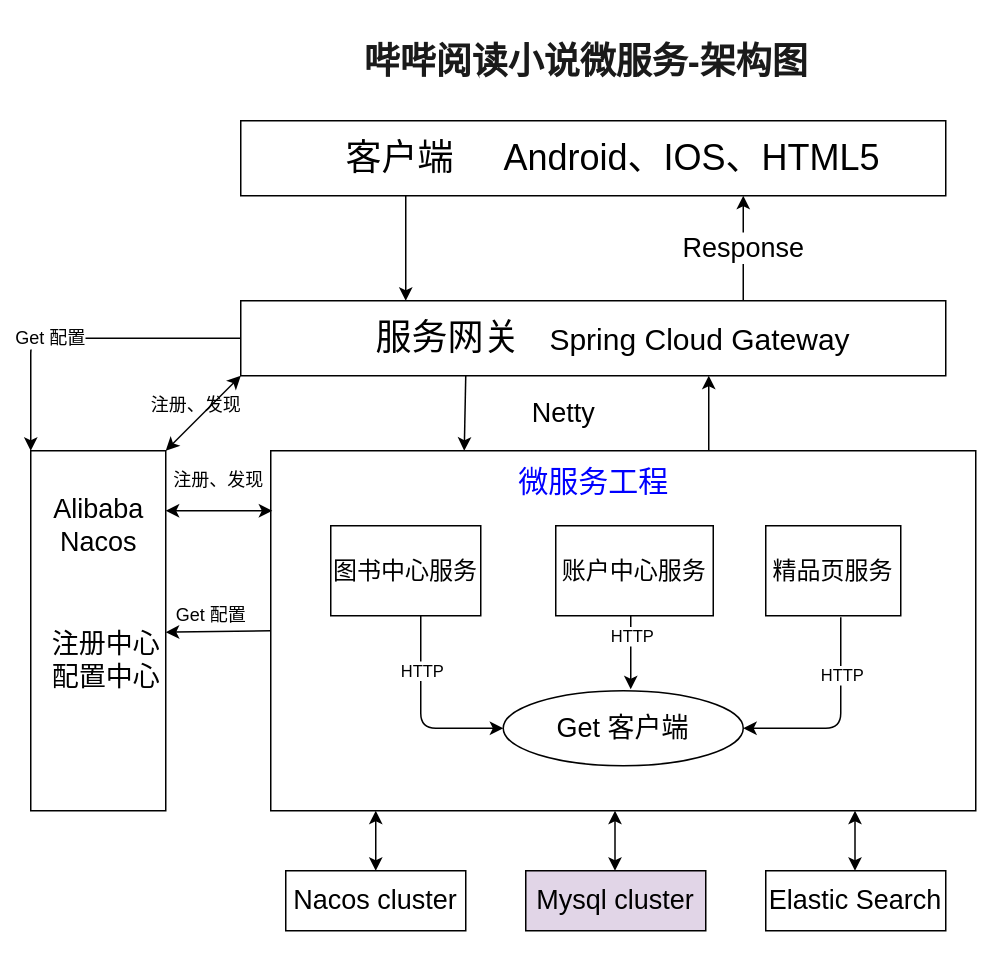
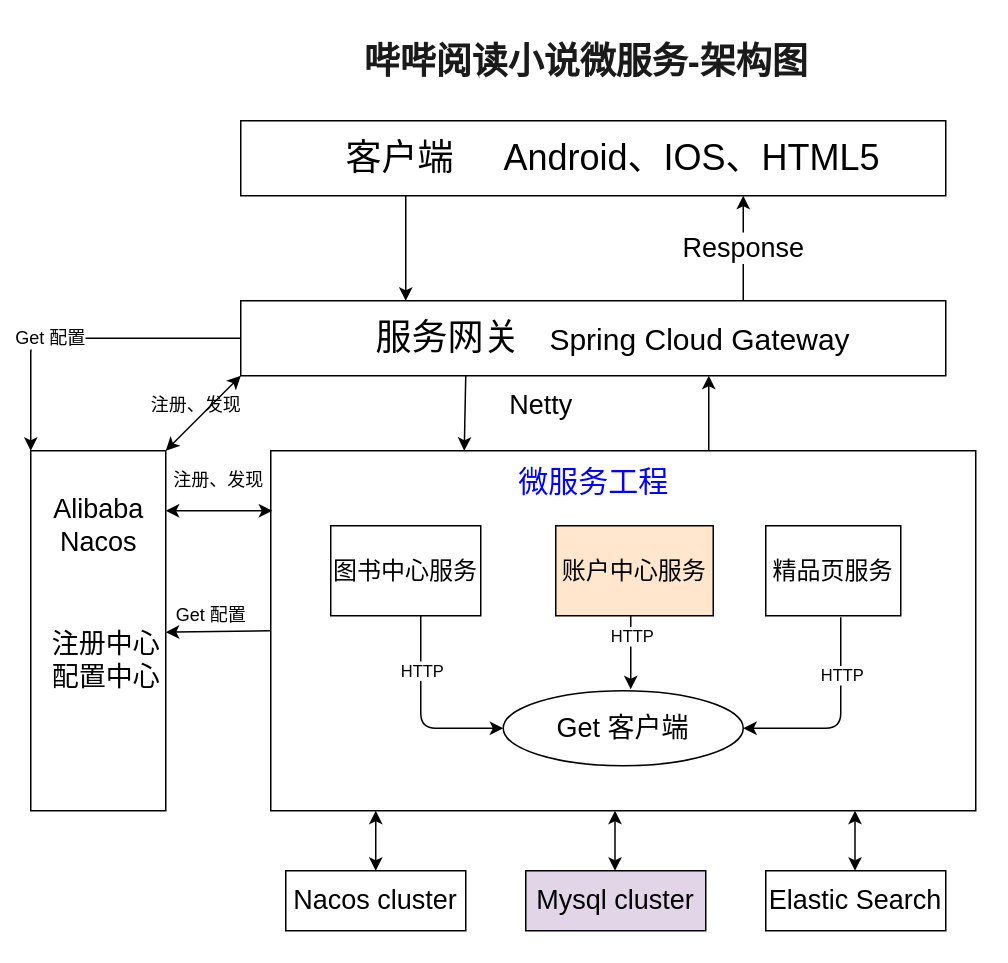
- <mxCell id="18" value="&lt;font style=&quot;font-size: 18px&quot;&gt;Netty&lt;/font&gt;" style="text;html=1;align=center;verticalAlign=middle;resizable=0;points=[];autosize=1;" vertex="1" parent="1"><mxGeometry x="345" y="265" width="60" height="20" as="geometry" /></mxCell>
+ <mxCell id="18" value="&lt;font style=&quot;font-size: 18px&quot;&gt;Netty&lt;/font&gt;" style="text;html=1;align=center;verticalAlign=middle;resizable=0;points=[];autosize=1;" vertex="1" parent="1"><mxGeometry x="330" y="260" width="60" height="20" as="geometry" /></mxCell>
- <mxCell id="11" value="&lt;font style=&quot;font-size: 16px&quot;&gt;账户中心服务&lt;/font&gt;" style="rounded=0;whiteSpace=wrap;html=1;" vertex="1" parent="1"><mxGeometry x="370" y="350" width="105" height="60" as="geometry" /></mxCell>
+ <mxCell id="11" value="&lt;font style=&quot;font-size: 16px&quot;&gt;账户中心服务&lt;/font&gt;" style="rounded=0;whiteSpace=wrap;html=1;fillColor=#ffe6cc;" vertex="1" parent="1"><mxGeometry x="370" y="350" width="105" height="60" as="geometry" /></mxCell>
